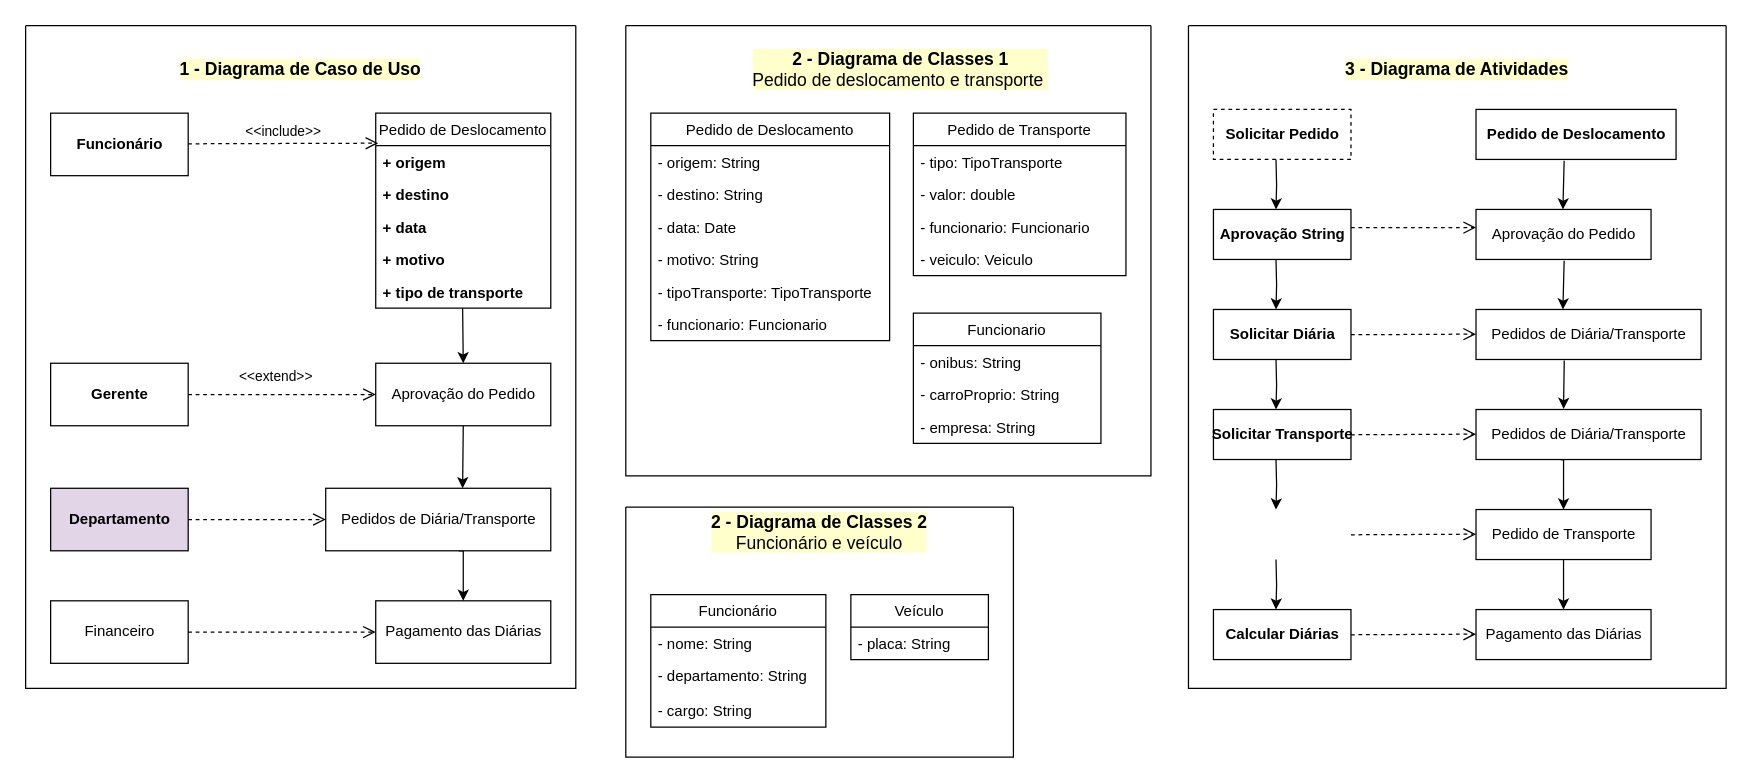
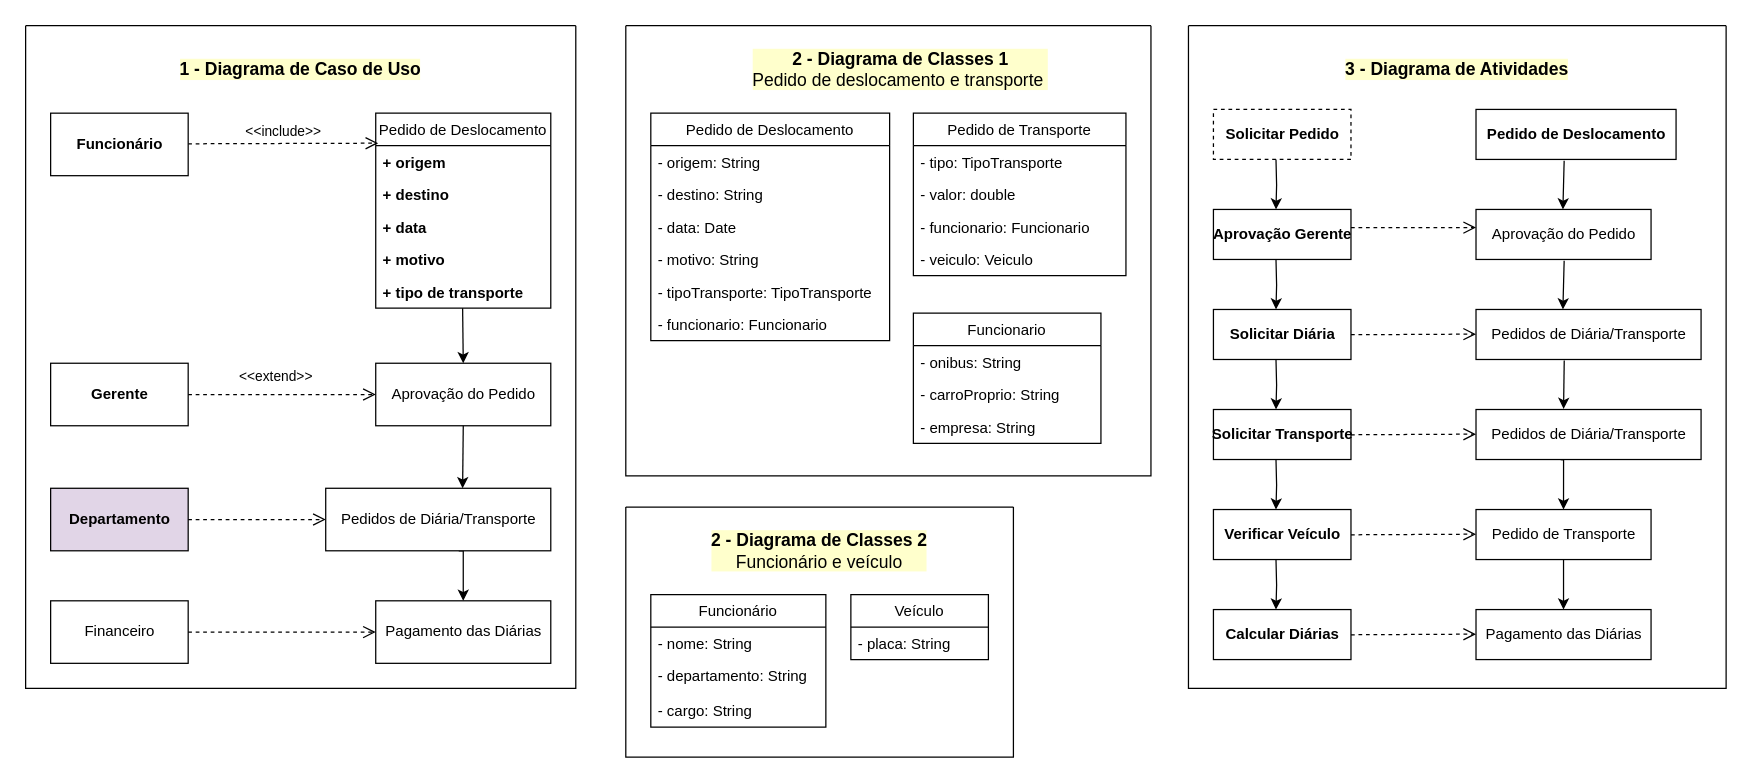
- <mxCell id="53" value="Aprovação String" style="html=1;fontStyle=1" vertex="1" parent="50"><mxGeometry x="19.97" y="147" width="110" height="40" as="geometry" /></mxCell>
+ <mxCell id="53" value="Aprovação Gerente" style="html=1;fontStyle=1" vertex="1" parent="50"><mxGeometry x="19.97" y="147" width="110" height="40" as="geometry" /></mxCell>
- <mxCell id="43" value="&lt;b&gt;2 - Diagrama de Classes 2&lt;/b&gt;&lt;br&gt;Funcionário e veículo" style="text;html=1;strokeColor=none;fillColor=none;align=center;verticalAlign=middle;whiteSpace=wrap;rounded=0;fontSize=14;labelBackgroundColor=#FFFFCC;" vertex="1" parent="42"><mxGeometry x="15" y="5" width="280" height="30" as="geometry" /></mxCell>
+ <mxCell id="43" value="&lt;b&gt;2 - Diagrama de Classes 2&lt;/b&gt;&lt;br&gt;Funcionário e veículo" style="text;html=1;strokeColor=none;fillColor=none;align=center;verticalAlign=middle;whiteSpace=wrap;rounded=0;fontSize=14;labelBackgroundColor=#FFFFCC;" vertex="1" parent="42"><mxGeometry x="15" y="20" width="280" height="30" as="geometry" /></mxCell>
+ <mxCell id="56" value="Verificar Veículo" style="html=1;fontStyle=1" vertex="1" parent="50"><mxGeometry x="19.97" y="387" width="110" height="40" as="geometry" /></mxCell>
